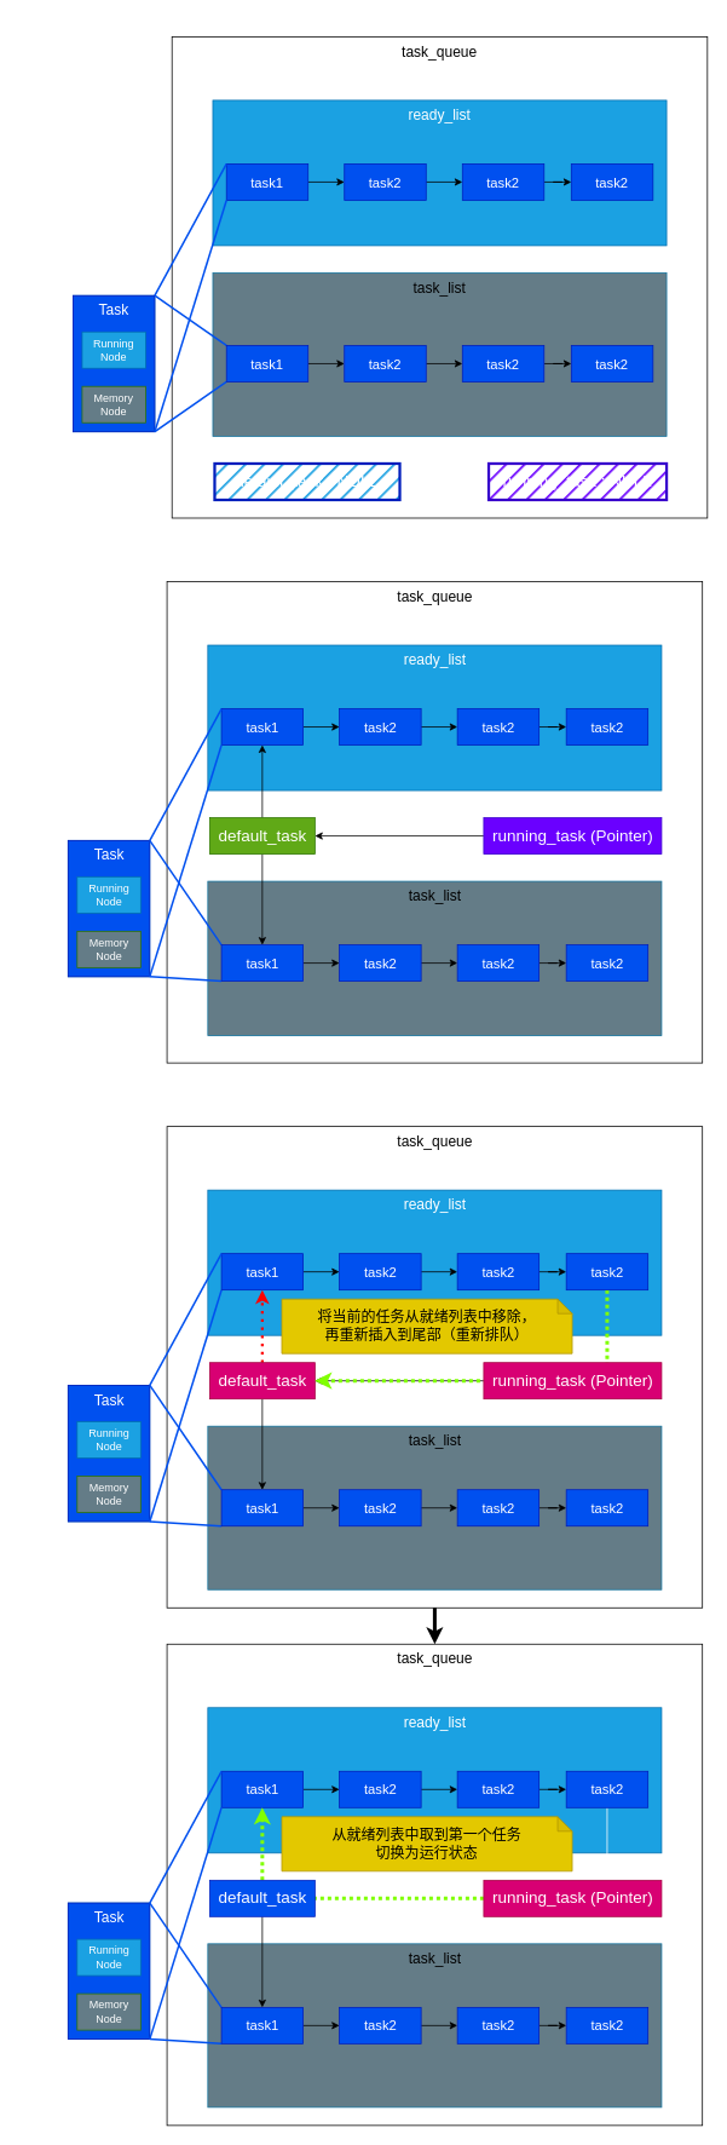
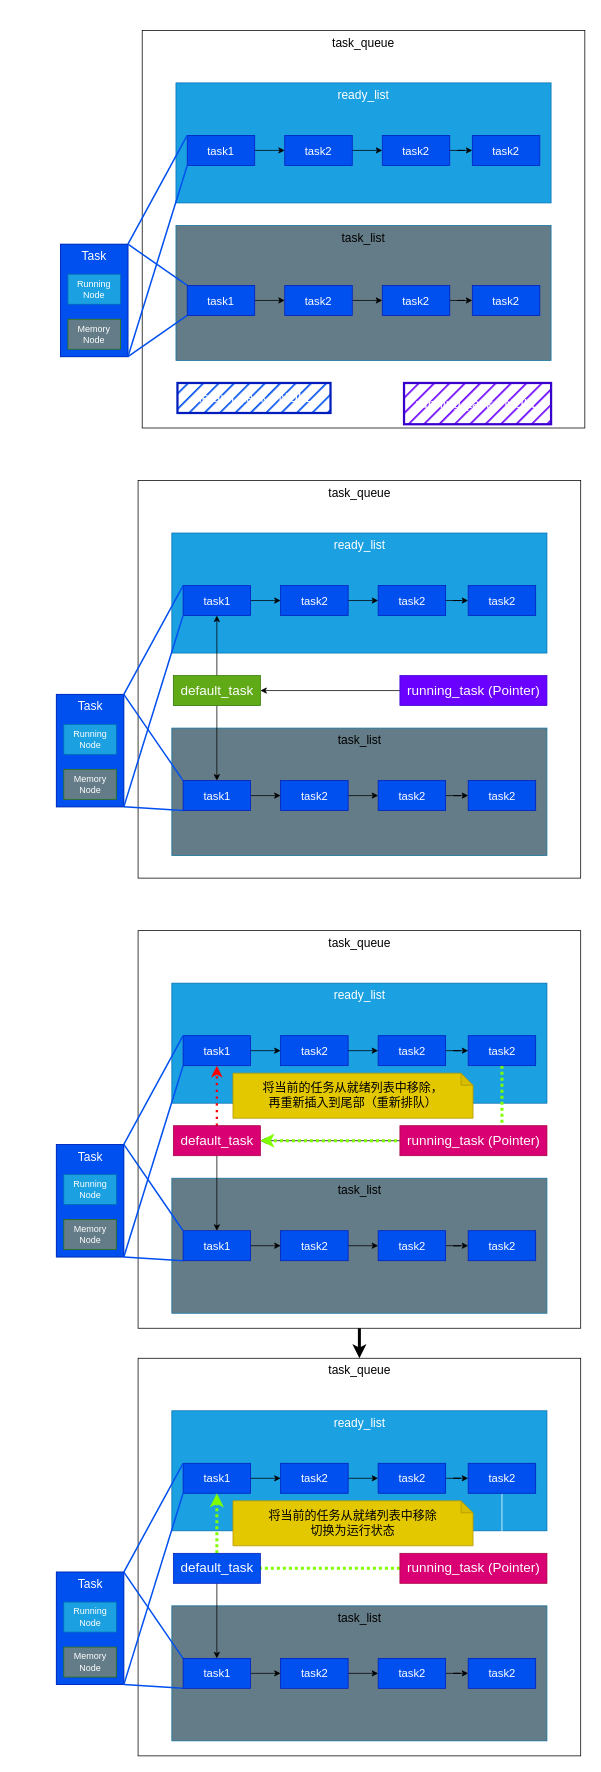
- <mxCell id="6" value="default_task : NULL" style="rounded=0;whiteSpace=wrap;html=1;fontSize=18;fillColor=#1ba1e2;fontColor=#ffffff;strokeColor=#001DBC;fillStyle=hatch;strokeWidth=3;" parent="2" vertex="1"><mxGeometry x="156" y="470" width="204" height="40" as="geometry" /></mxCell>
+ <mxCell id="6" value="default_task : NULL" style="rounded=0;whiteSpace=wrap;html=1;fontSize=18;fillColor=#0050ef;fontColor=#ffffff;strokeColor=#001DBC;fillStyle=hatch;strokeWidth=3;" parent="2" vertex="1"><mxGeometry x="156" y="470" width="204" height="40" as="geometry" /></mxCell>
- <mxCell id="7" value="running_task : NULL" style="rounded=0;whiteSpace=wrap;html=1;fontSize=18;fillColor=#6a00ff;fontColor=#ffffff;strokeColor=#3700CC;strokeWidth=3;perimeterSpacing=0;fillStyle=hatch;" parent="2" vertex="1"><mxGeometry x="458" y="470" width="196" height="40" as="geometry" /></mxCell>
+ <mxCell id="7" value="running_task : NULL" style="rounded=0;whiteSpace=wrap;html=1;fontSize=18;fillColor=#6a00ff;fontColor=#ffffff;strokeColor=#3700CC;strokeWidth=3;perimeterSpacing=0;fillStyle=hatch;" parent="2" vertex="1"><mxGeometry x="458" y="470" width="196" height="55" as="geometry" /></mxCell>
- <mxCell id="126" value="从就绪列表中取到第一个任务&lt;div&gt;切换为运行状态&lt;/div&gt;" style="shape=note;whiteSpace=wrap;html=1;backgroundOutline=1;darkOpacity=0.05;rounded=0;strokeColor=#B09500;strokeWidth=1;align=center;verticalAlign=middle;fontFamily=Helvetica;fontSize=16;fontColor=#000000;fillColor=#e3c800;size=16;" parent="98" vertex="1"><mxGeometry x="235.5" y="190" width="320" height="60" as="geometry" /></mxCell>
+ <mxCell id="126" value="将当前的任务从就绪列表中移除&lt;div&gt;切换为运行状态&lt;/div&gt;" style="shape=note;whiteSpace=wrap;html=1;backgroundOutline=1;darkOpacity=0.05;rounded=0;strokeColor=#B09500;strokeWidth=1;align=center;verticalAlign=middle;fontFamily=Helvetica;fontSize=16;fontColor=#000000;fillColor=#e3c800;size=16;" parent="98" vertex="1"><mxGeometry x="235.5" y="190" width="320" height="60" as="geometry" /></mxCell>
